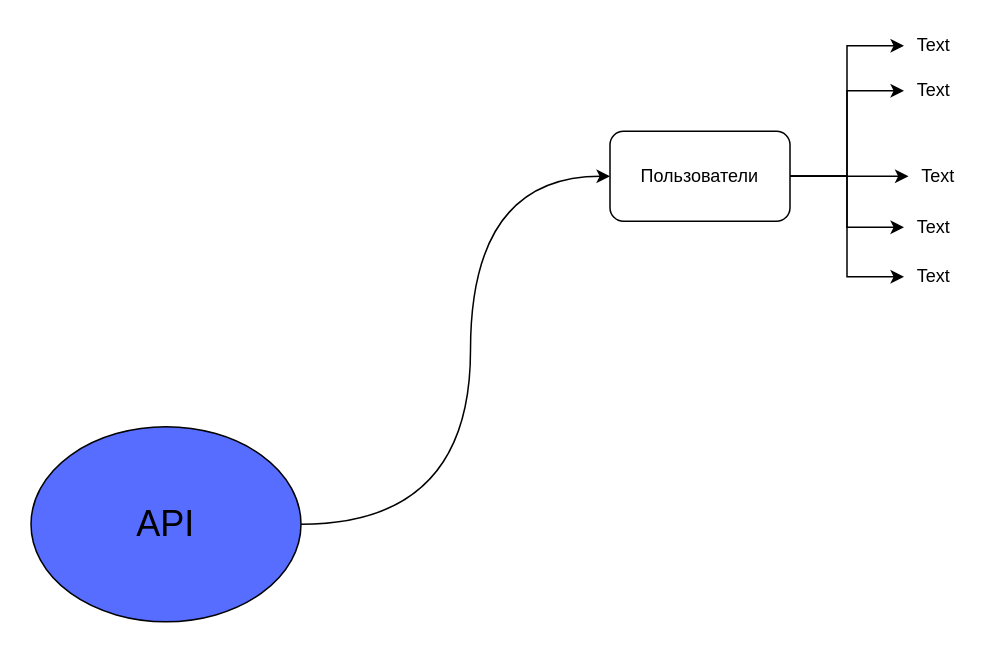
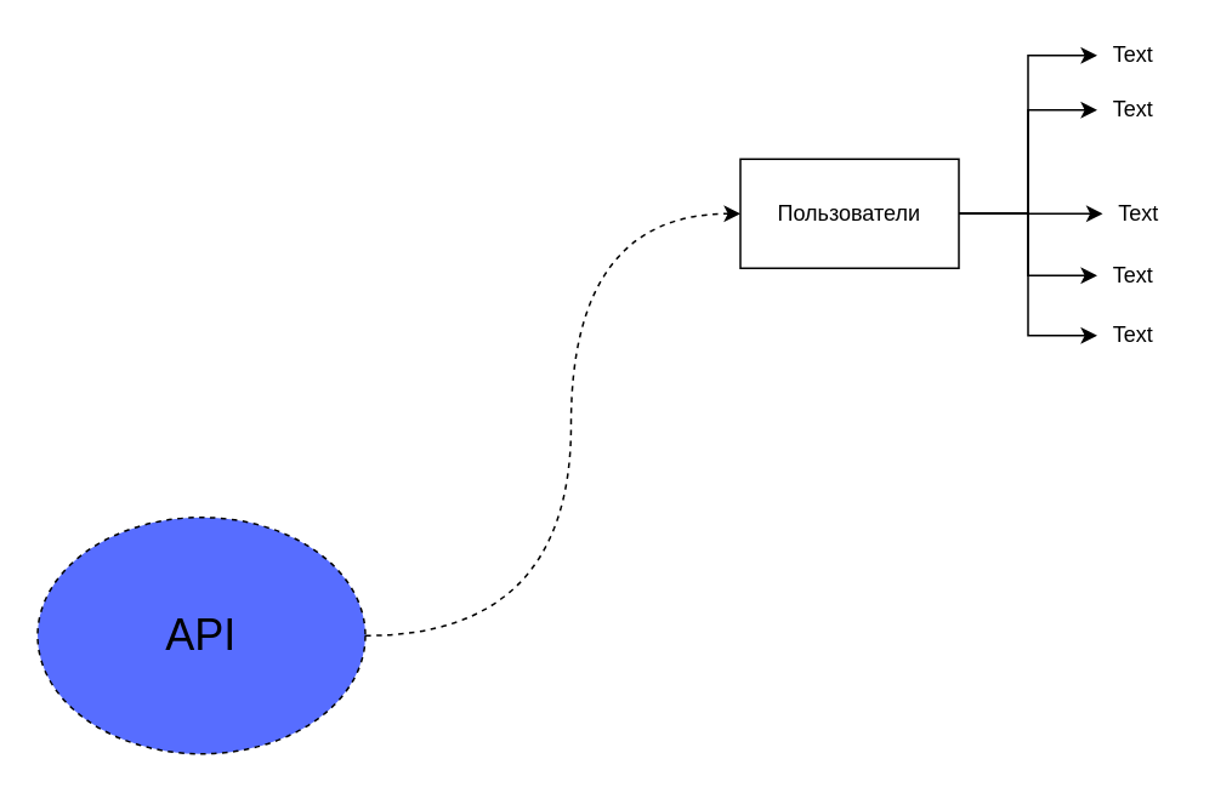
- <mxCell id="5" value="Пользователи" style="rounded=1;whiteSpace=wrap;html=1;" vertex="1" parent="1"><mxGeometry x="406" y="87" width="120" height="60" as="geometry" /></mxCell>
+ <mxCell id="5" value="Пользователи" style="whiteSpace=wrap;html=1;rounded=0;" vertex="1" parent="1"><mxGeometry x="406" y="87" width="120" height="60" as="geometry" /></mxCell>
- <mxCell id="2" style="edgeStyle=orthogonalEdgeStyle;curved=1;rounded=0;orthogonalLoop=1;jettySize=auto;html=1;" parent="1" source="3" target="5" edge="1"><mxGeometry relative="1" as="geometry"><mxPoint x="290" y="193" as="targetPoint" /><Array as="points"><mxPoint x="313" y="349" /></Array></mxGeometry></mxCell>
+ <mxCell id="2" style="edgeStyle=orthogonalEdgeStyle;curved=1;rounded=0;orthogonalLoop=1;jettySize=auto;html=1;dashed=1;" parent="1" source="3" target="5" edge="1"><mxGeometry relative="1" as="geometry"><mxPoint x="290" y="193" as="targetPoint" /><Array as="points"><mxPoint x="313" y="349" /></Array></mxGeometry></mxCell>
- <mxCell id="3" value="&lt;font style=&quot;font-size: 24px&quot;&gt;API&lt;/font&gt;" style="ellipse;whiteSpace=wrap;html=1;fillColor=#576DFF;" parent="1" vertex="1"><mxGeometry x="20" y="284" width="180" height="130" as="geometry" /></mxCell>
+ <mxCell id="3" value="&lt;font style=&quot;font-size: 24px&quot;&gt;API&lt;/font&gt;" style="ellipse;whiteSpace=wrap;html=1;fillColor=#576DFF;dashed=1;" parent="1" vertex="1"><mxGeometry x="20" y="284" width="180" height="130" as="geometry" /></mxCell>
